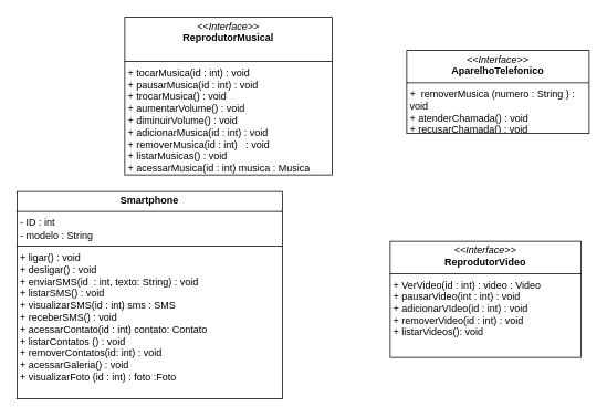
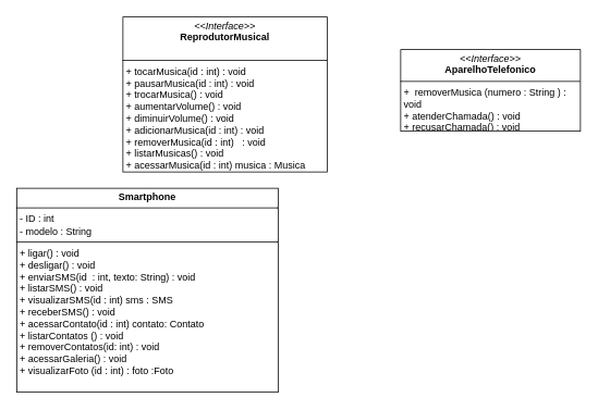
- <mxCell id="5" value="&lt;p style=&quot;margin:0px;margin-top:4px;text-align:center;&quot;&gt;&lt;i&gt;&amp;lt;&amp;lt;Interface&amp;gt;&amp;gt;&lt;/i&gt;&lt;br&gt;&lt;b&gt;ReprodutorVideo&lt;/b&gt;&lt;/p&gt;&lt;hr size=&quot;1&quot; style=&quot;border-style:solid;&quot;&gt;&lt;p style=&quot;margin:0px;margin-left:4px;&quot;&gt;+ VerVideo(id : int) : video : Video&lt;/p&gt;&lt;p style=&quot;margin:0px;margin-left:4px;&quot;&gt;+ pausarVideo(int : int) : void&lt;br&gt;+ adicionarVIdeo(id : int) : void&lt;/p&gt;&lt;p style=&quot;margin:0px;margin-left:4px;&quot;&gt;+ removerVideo(id : int) : void&lt;/p&gt;&lt;p style=&quot;margin:0px;margin-left:4px;&quot;&gt;+ listarVideos(): void&lt;/p&gt;" style="verticalAlign=top;align=left;overflow=fill;html=1;whiteSpace=wrap;" vertex="1" parent="1"><mxGeometry x="470" y="290" width="230" height="140" as="geometry" /></mxCell>
